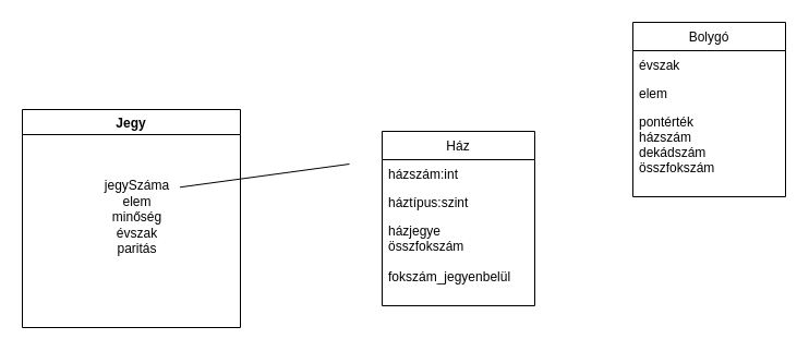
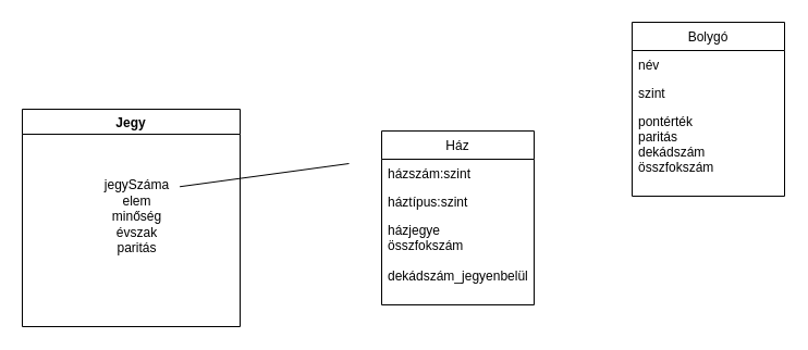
- <mxCell id="3" value="évszak" style="text;strokeColor=none;fillColor=none;align=left;verticalAlign=top;spacingLeft=4;spacingRight=4;overflow=hidden;rotatable=0;points=[[0,0.5],[1,0.5]];portConstraint=eastwest;" vertex="1" parent="2"><mxGeometry y="26" width="140" height="26" as="geometry" /></mxCell>
+ <mxCell id="3" value="név" style="text;strokeColor=none;fillColor=none;align=left;verticalAlign=top;spacingLeft=4;spacingRight=4;overflow=hidden;rotatable=0;points=[[0,0.5],[1,0.5]];portConstraint=eastwest;" vertex="1" parent="2"><mxGeometry y="26" width="140" height="26" as="geometry" /></mxCell>
- <mxCell id="4" value="elem    " style="text;strokeColor=none;fillColor=none;align=left;verticalAlign=top;spacingLeft=4;spacingRight=4;overflow=hidden;rotatable=0;points=[[0,0.5],[1,0.5]];portConstraint=eastwest;" vertex="1" parent="2"><mxGeometry y="52" width="140" height="26" as="geometry" /></mxCell>
+ <mxCell id="4" value="szint    " style="text;strokeColor=none;fillColor=none;align=left;verticalAlign=top;spacingLeft=4;spacingRight=4;overflow=hidden;rotatable=0;points=[[0,0.5],[1,0.5]];portConstraint=eastwest;" vertex="1" parent="2"><mxGeometry y="52" width="140" height="26" as="geometry" /></mxCell>
- <mxCell id="5" value="pontérték&#10;házszám&#10;dekádszám&#10;összfokszám&#10;" style="text;strokeColor=none;fillColor=none;align=left;verticalAlign=top;spacingLeft=4;spacingRight=4;overflow=hidden;rotatable=0;points=[[0,0.5],[1,0.5]];portConstraint=eastwest;" vertex="1" parent="2"><mxGeometry y="78" width="140" height="82" as="geometry" /></mxCell>
+ <mxCell id="5" value="pontérték&#10;paritás&#10;dekádszám&#10;összfokszám&#10;" style="text;strokeColor=none;fillColor=none;align=left;verticalAlign=top;spacingLeft=4;spacingRight=4;overflow=hidden;rotatable=0;points=[[0,0.5],[1,0.5]];portConstraint=eastwest;" vertex="1" parent="2"><mxGeometry y="78" width="140" height="82" as="geometry" /></mxCell>
- <mxCell id="7" value="házszám:int    " style="text;strokeColor=none;fillColor=none;align=left;verticalAlign=top;spacingLeft=4;spacingRight=4;overflow=hidden;rotatable=0;points=[[0,0.5],[1,0.5]];portConstraint=eastwest;" vertex="1" parent="6"><mxGeometry y="26" width="140" height="26" as="geometry" /></mxCell>
+ <mxCell id="7" value="házszám:szint    " style="text;strokeColor=none;fillColor=none;align=left;verticalAlign=top;spacingLeft=4;spacingRight=4;overflow=hidden;rotatable=0;points=[[0,0.5],[1,0.5]];portConstraint=eastwest;" vertex="1" parent="6"><mxGeometry y="26" width="140" height="26" as="geometry" /></mxCell>
- <mxCell id="9" value="házjegye&#10;összfokszám &#10;&#10;fokszám_jegyenbelül&#10;&#10;&#10;" style="text;strokeColor=none;fillColor=none;align=left;verticalAlign=top;spacingLeft=4;spacingRight=4;overflow=hidden;rotatable=0;points=[[0,0.5],[1,0.5]];portConstraint=eastwest;" vertex="1" parent="6"><mxGeometry y="78" width="140" height="82" as="geometry" /></mxCell>
+ <mxCell id="9" value="házjegye&#10;összfokszám &#10;&#10;dekádszám_jegyenbelül&#10;&#10;&#10;" style="text;strokeColor=none;fillColor=none;align=left;verticalAlign=top;spacingLeft=4;spacingRight=4;overflow=hidden;rotatable=0;points=[[0,0.5],[1,0.5]];portConstraint=eastwest;" vertex="1" parent="6"><mxGeometry y="78" width="140" height="82" as="geometry" /></mxCell>
